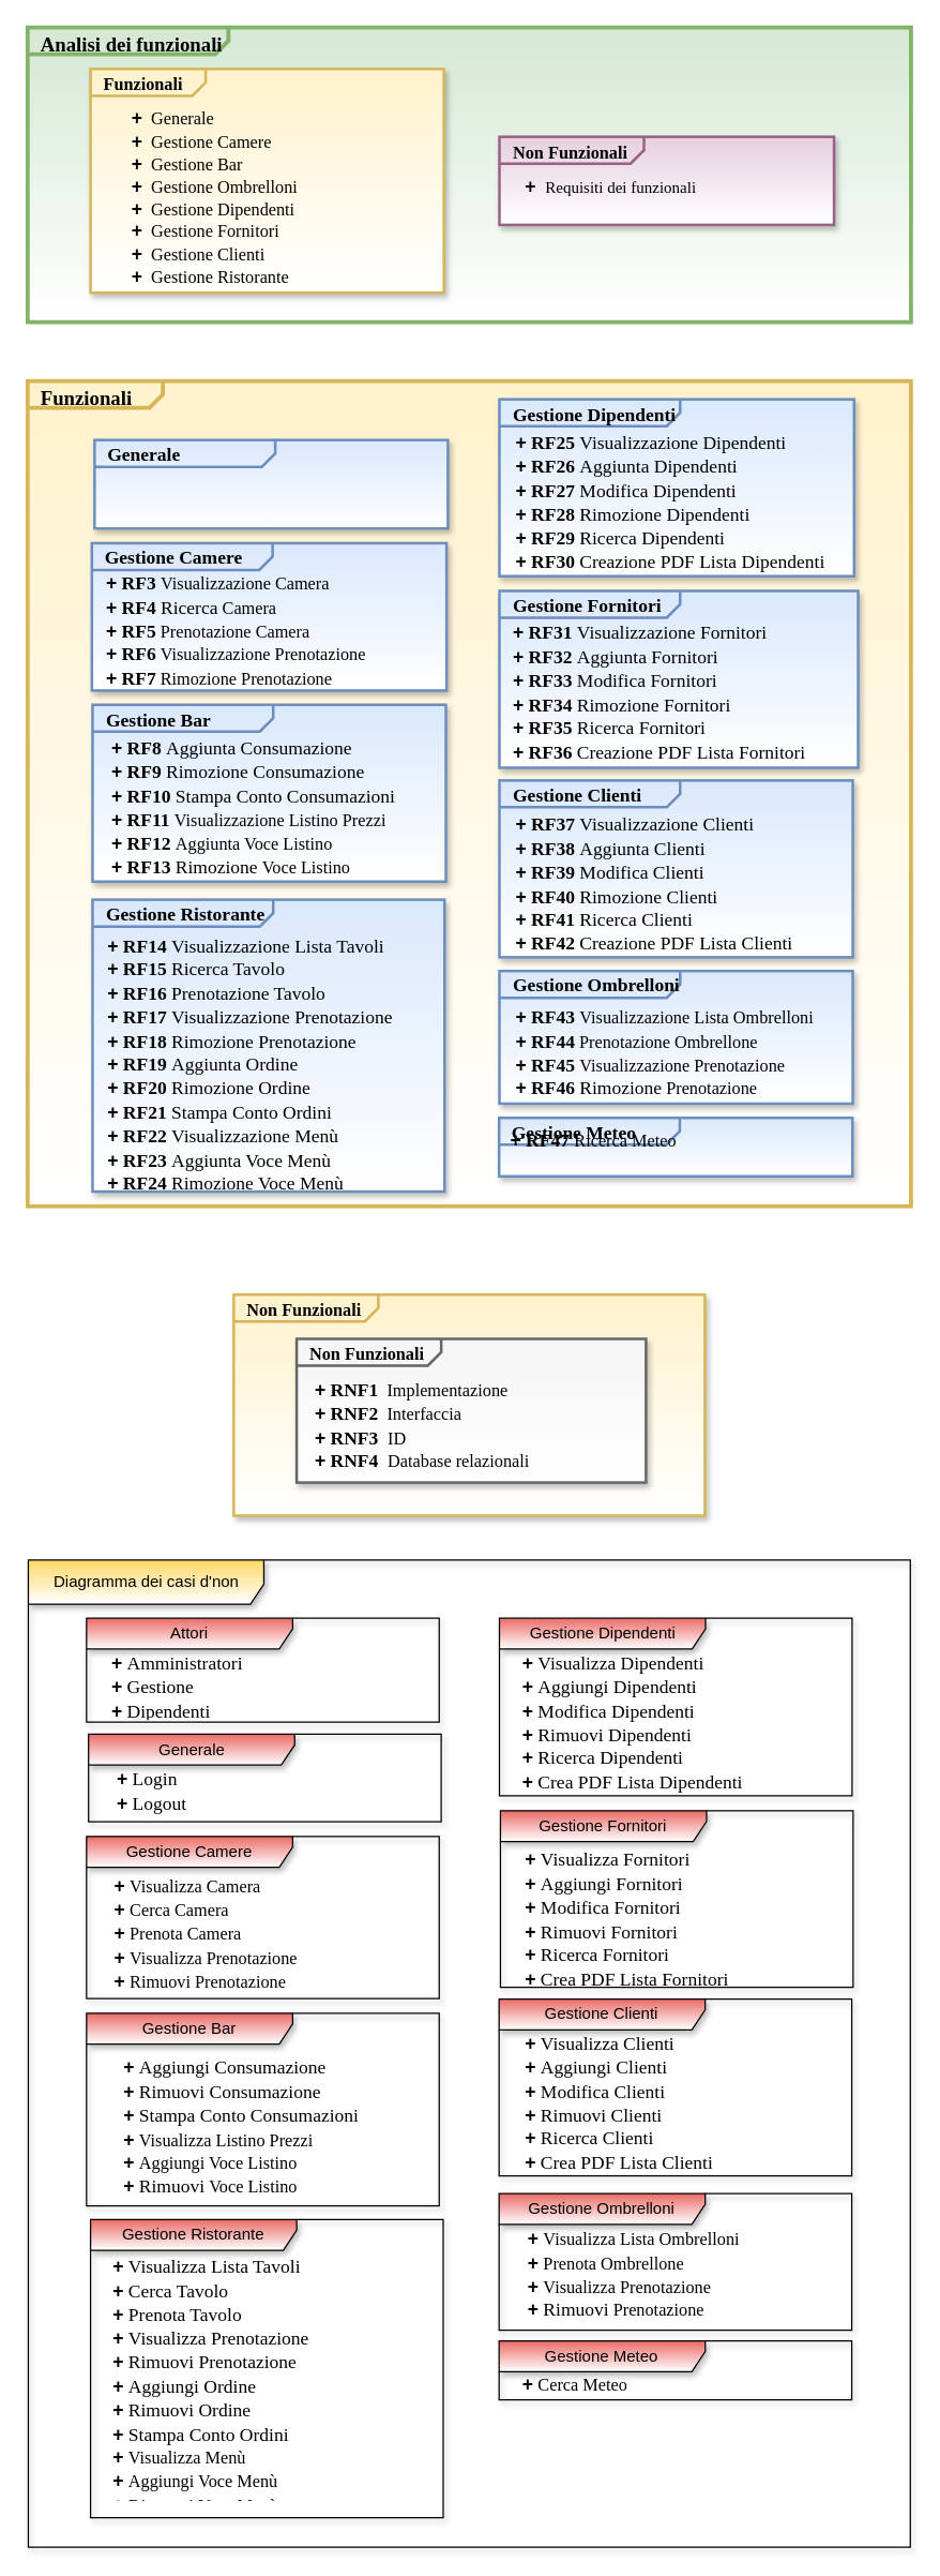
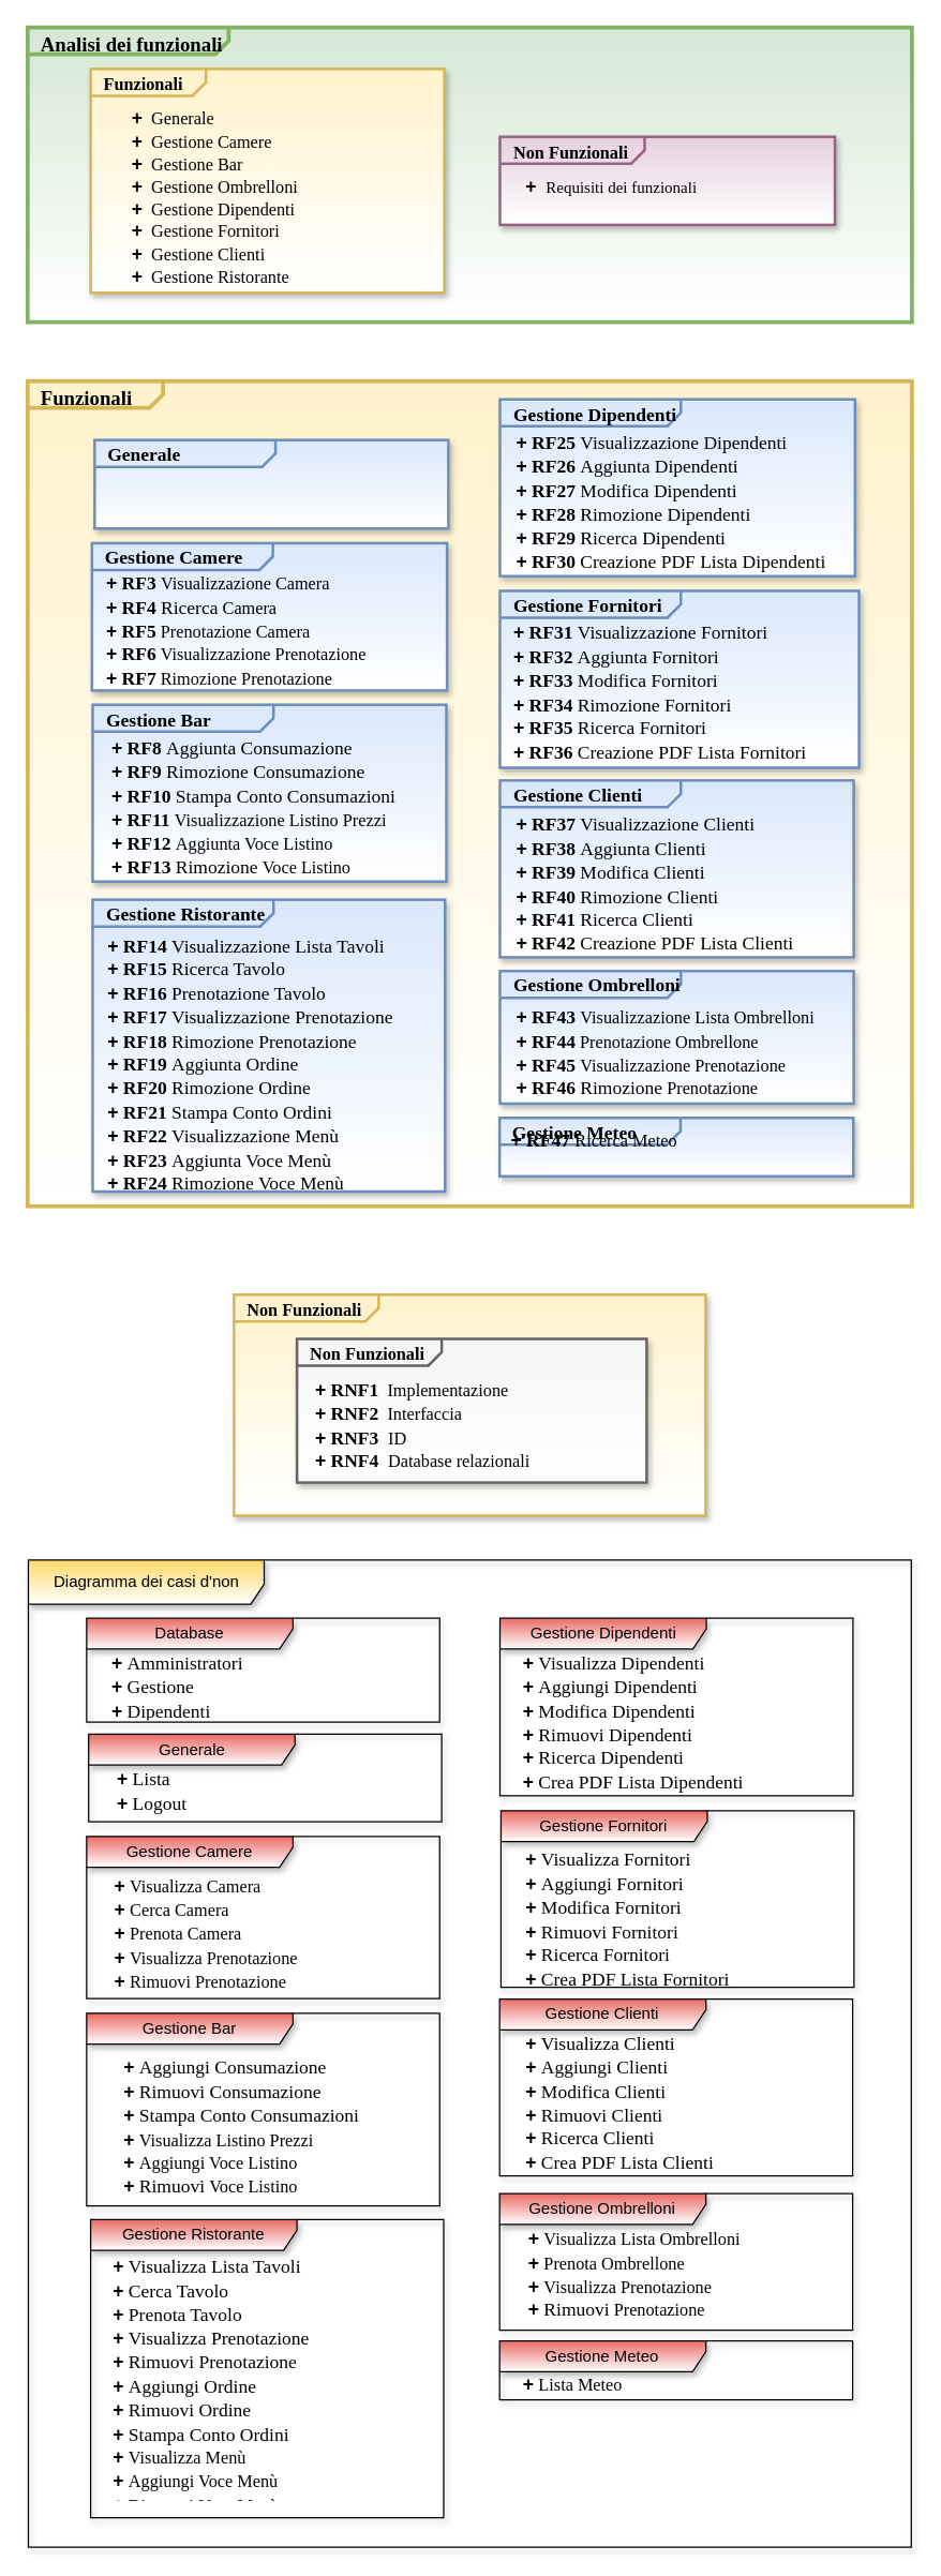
- <mxCell id="43" value="Attori" style="shape=umlFrame;whiteSpace=wrap;html=1;shadow=1;sketch=0;fillColor=#EA6B66;gradientColor=#ffffff;width=154;height=23;" parent="1" vertex="1"><mxGeometry x="64" y="1207.5" width="263.5" height="77.5" as="geometry" /></mxCell>
+ <mxCell id="43" value="Database" style="shape=umlFrame;whiteSpace=wrap;html=1;shadow=1;sketch=0;fillColor=#EA6B66;gradientColor=#ffffff;width=154;height=23;" parent="1" vertex="1"><mxGeometry x="64" y="1207.5" width="263.5" height="77.5" as="geometry" /></mxCell>
- <mxCell id="35" value="&lt;font&gt;&lt;font&gt;&lt;font style=&quot;font-weight: bold ; font-size: 14px&quot;&gt;&lt;font face=&quot;Helvetica&quot;&gt;+&lt;/font&gt;&lt;/font&gt;&lt;font style=&quot;font-size: 14px&quot;&gt;&amp;nbsp;Login&lt;br&gt;&lt;font style=&quot;font-weight: bold&quot;&gt;&lt;font face=&quot;Helvetica&quot;&gt;+&lt;/font&gt;&lt;/font&gt;&amp;nbsp;Logout&lt;br&gt;&lt;/font&gt;&lt;/font&gt;&lt;/font&gt;" style="text;strokeColor=none;fillColor=none;html=1;whiteSpace=wrap;verticalAlign=middle;overflow=hidden;fontFamily=Times New Roman;" parent="1" vertex="1"><mxGeometry x="85" y="1315.38" width="240" height="44" as="geometry" /></mxCell>
+ <mxCell id="35" value="&lt;font&gt;&lt;font&gt;&lt;font style=&quot;font-weight: bold ; font-size: 14px&quot;&gt;&lt;font face=&quot;Helvetica&quot;&gt;+&lt;/font&gt;&lt;/font&gt;&lt;font style=&quot;font-size: 14px&quot;&gt;&amp;nbsp;Lista&lt;br&gt;&lt;font style=&quot;font-weight: bold&quot;&gt;&lt;font face=&quot;Helvetica&quot;&gt;+&lt;/font&gt;&lt;/font&gt;&amp;nbsp;Logout&lt;br&gt;&lt;/font&gt;&lt;/font&gt;&lt;/font&gt;" style="text;strokeColor=none;fillColor=none;html=1;whiteSpace=wrap;verticalAlign=middle;overflow=hidden;fontFamily=Times New Roman;" parent="1" vertex="1"><mxGeometry x="85" y="1315.38" width="240" height="44" as="geometry" /></mxCell>
- <mxCell id="48" value="&lt;font&gt;&lt;font&gt;&lt;font style=&quot;font-weight: bold ; font-size: 14px&quot;&gt;&lt;font face=&quot;Helvetica&quot;&gt;+&lt;/font&gt;&amp;nbsp;&lt;/font&gt;&lt;font style=&quot;font-size: 13px&quot;&gt;Cerca Meteo&lt;/font&gt;&lt;/font&gt;&lt;/font&gt;" style="text;strokeColor=none;fillColor=none;html=1;whiteSpace=wrap;verticalAlign=middle;overflow=hidden;fontFamily=Times New Roman;" parent="1" vertex="1"><mxGeometry x="387.5" y="1764.25" width="220" height="31.5" as="geometry" /></mxCell>
+ <mxCell id="48" value="&lt;font&gt;&lt;font&gt;&lt;font style=&quot;font-weight: bold ; font-size: 14px&quot;&gt;&lt;font face=&quot;Helvetica&quot;&gt;+&lt;/font&gt;&amp;nbsp;&lt;/font&gt;&lt;font style=&quot;font-size: 13px&quot;&gt;Lista Meteo&lt;/font&gt;&lt;/font&gt;&lt;/font&gt;" style="text;strokeColor=none;fillColor=none;html=1;whiteSpace=wrap;verticalAlign=middle;overflow=hidden;fontFamily=Times New Roman;" parent="1" vertex="1"><mxGeometry x="387.5" y="1764.25" width="220" height="31.5" as="geometry" /></mxCell>
